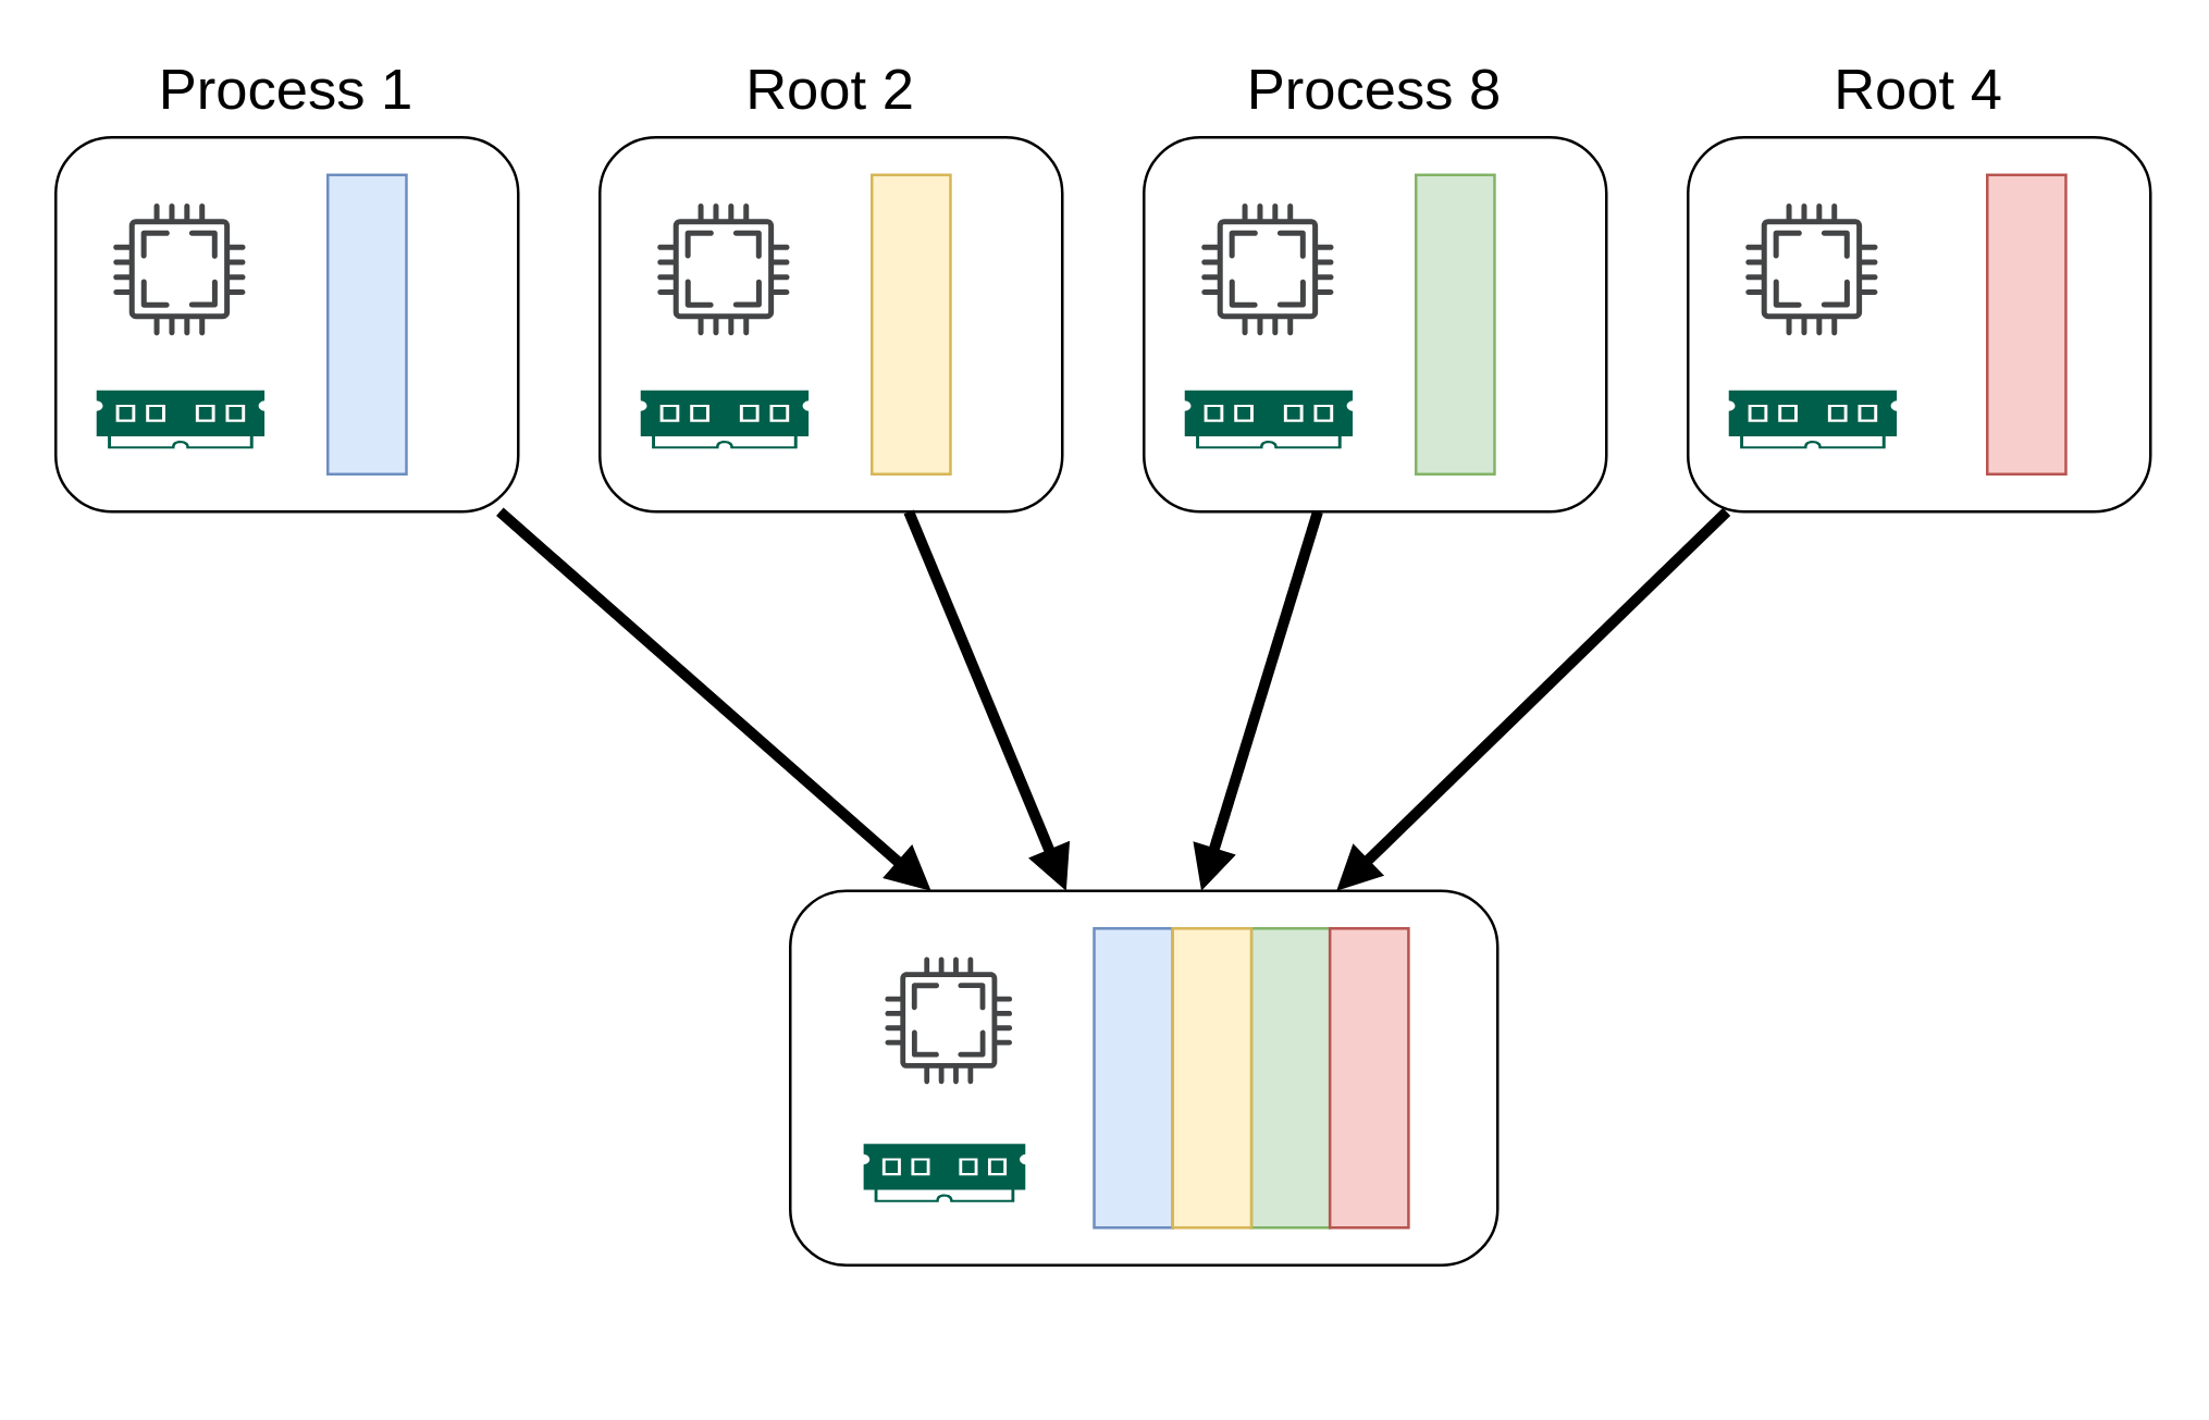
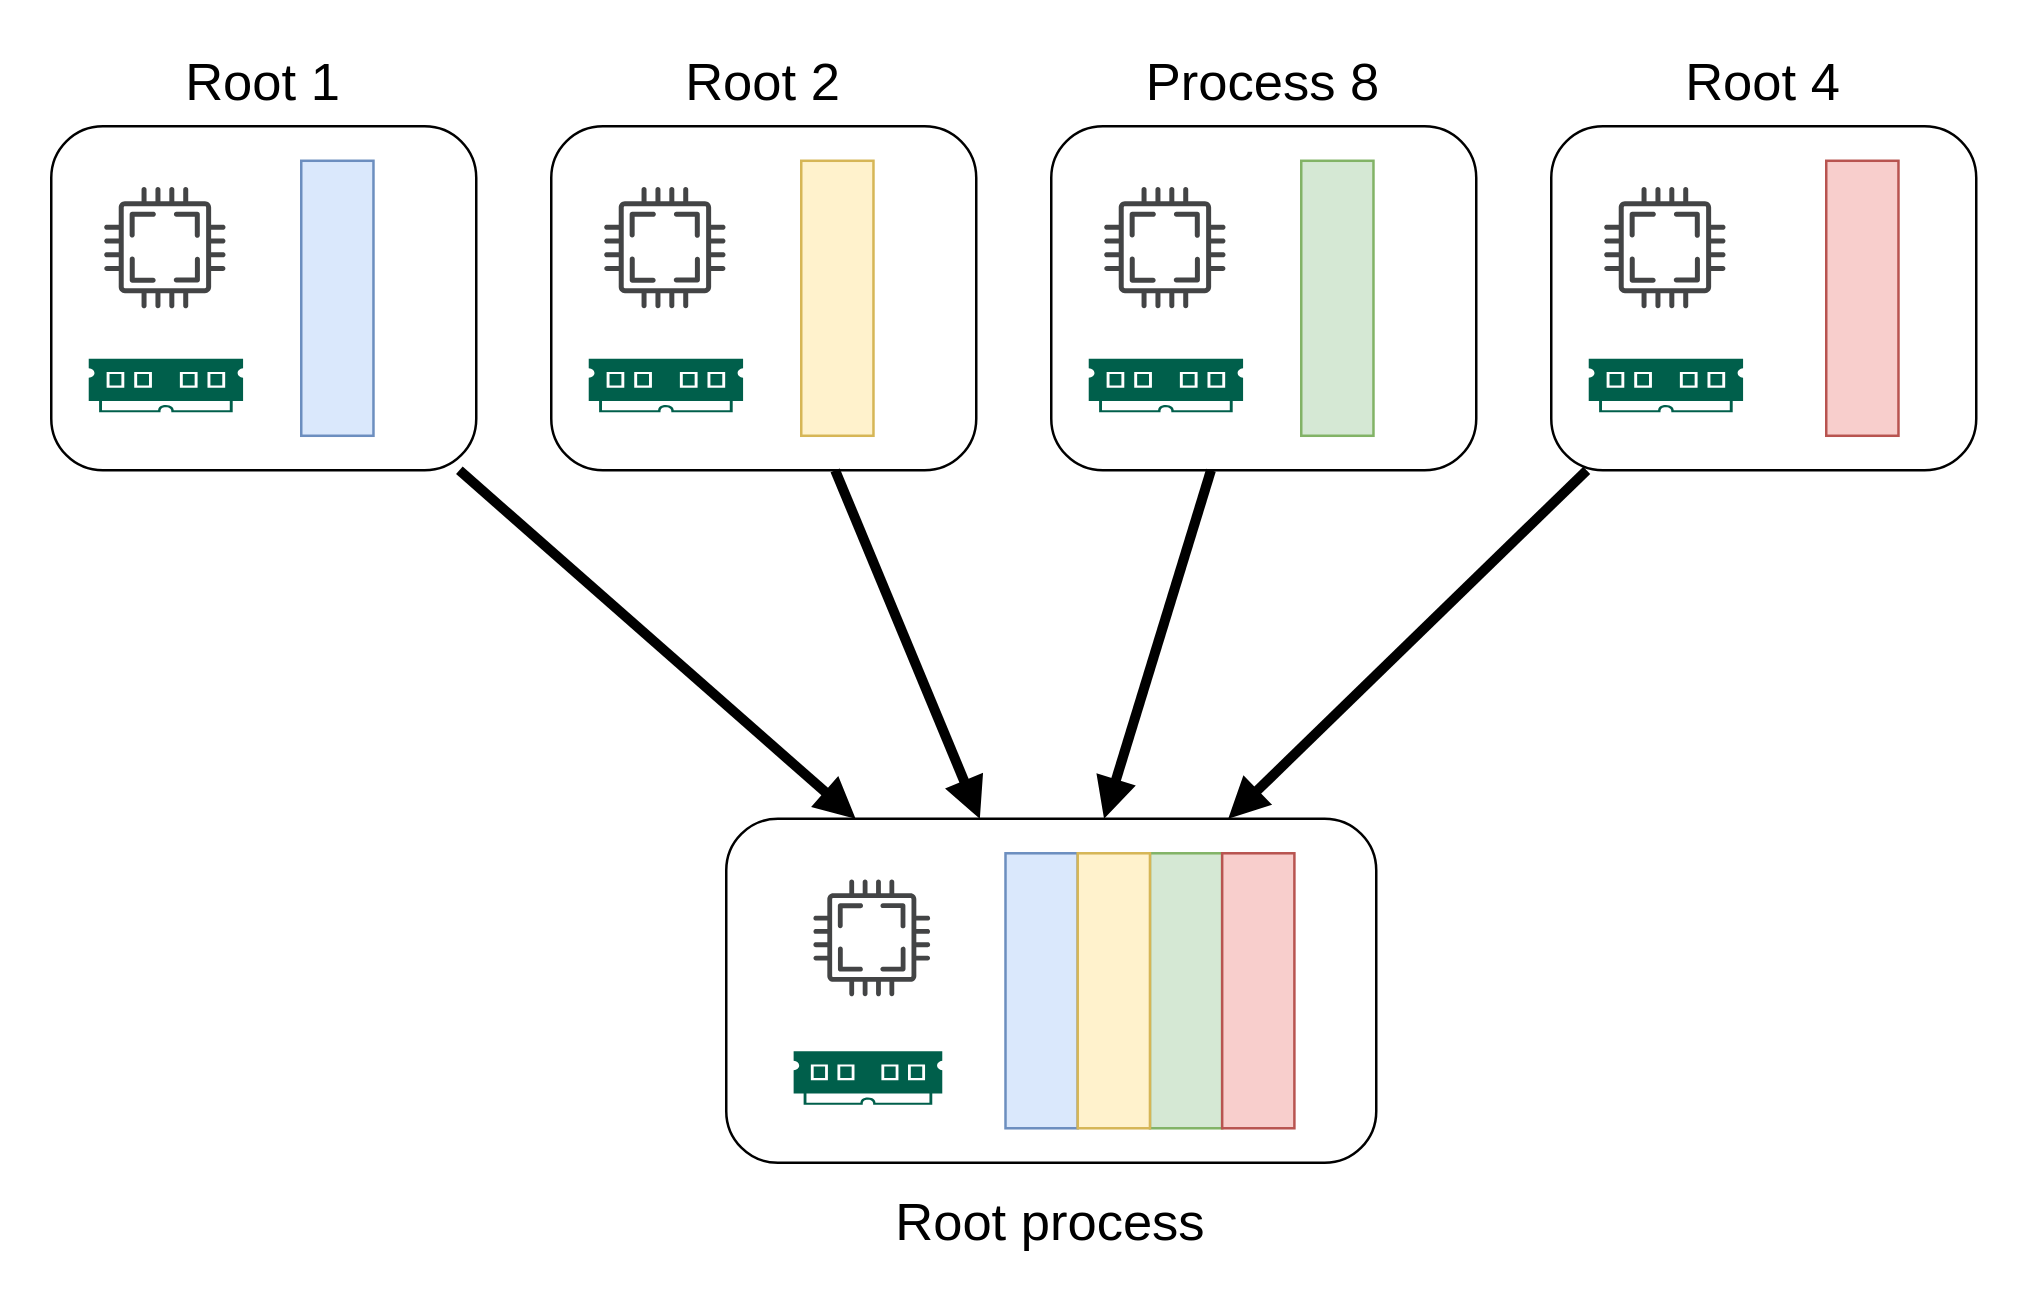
- <mxCell id="3" value="&lt;div&gt;Process 1&lt;/div&gt;" style="text;html=1;strokeColor=none;fillColor=none;align=center;verticalAlign=middle;whiteSpace=wrap;rounded=0;fontSize=21;container=0;" parent="2" vertex="1"><mxGeometry x="2.8" width="164.4" height="24.29" as="geometry" /></mxCell>
+ <mxCell id="3" value="&lt;div&gt;Root 1&lt;/div&gt;" style="text;html=1;strokeColor=none;fillColor=none;align=center;verticalAlign=middle;whiteSpace=wrap;rounded=0;fontSize=21;container=0;" parent="2" vertex="1"><mxGeometry x="2.8" width="164.4" height="24.29" as="geometry" /></mxCell>
+ <mxCell id="31" value="Root process" style="text;html=1;strokeColor=none;fillColor=none;align=center;verticalAlign=middle;whiteSpace=wrap;rounded=0;fontSize=21;container=0;" parent="30" vertex="1"><mxGeometry x="50.844" y="148.62" width="158.311" height="24.29" as="geometry" /></mxCell>
